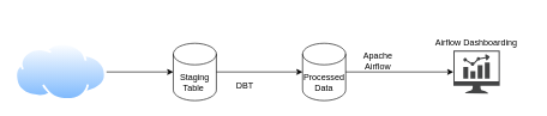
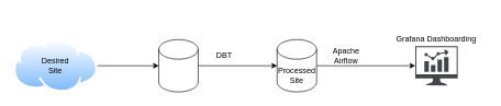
- <mxCell id="14" value="Airflow Dashboarding" style="text;html=1;strokeColor=none;fillColor=none;align=center;verticalAlign=middle;whiteSpace=wrap;rounded=0;" vertex="1" parent="1"><mxGeometry x="587.26" y="20" width="150" height="80" as="geometry" /></mxCell>
+ <mxCell id="14" value="Grafana Dashboarding" style="text;html=1;strokeColor=none;fillColor=none;align=center;verticalAlign=middle;whiteSpace=wrap;rounded=0;" vertex="1" parent="1"><mxGeometry x="587.26" y="20" width="150" height="80" as="geometry" /></mxCell>
+ <mxCell id="9" value="Desired Site" style="text;html=1;strokeColor=none;fillColor=none;align=center;verticalAlign=middle;whiteSpace=wrap;rounded=0;" vertex="1" parent="1"><mxGeometry x="53.49" y="85" width="60" height="30" as="geometry" /></mxCell>
- <mxCell id="10" value="Staging Table&amp;nbsp;" style="text;html=1;strokeColor=none;fillColor=none;align=center;verticalAlign=middle;whiteSpace=wrap;rounded=0;" vertex="1" parent="1"><mxGeometry x="240" y="100" width="60" height="30" as="geometry" /></mxCell>
- <mxCell id="12" value="Processed Data" style="text;html=1;strokeColor=none;fillColor=none;align=center;verticalAlign=middle;whiteSpace=wrap;rounded=0;" vertex="1" parent="1"><mxGeometry x="420" y="100" width="60" height="30" as="geometry" /></mxCell>
+ <mxCell id="12" value="Processed Site" style="text;html=1;strokeColor=none;fillColor=none;align=center;verticalAlign=middle;whiteSpace=wrap;rounded=0;" vertex="1" parent="1"><mxGeometry x="420" y="100" width="60" height="30" as="geometry" /></mxCell>
- <mxCell id="11" value="DBT" style="text;html=1;strokeColor=none;fillColor=none;align=center;verticalAlign=middle;whiteSpace=wrap;rounded=0;" vertex="1" parent="1"><mxGeometry x="310" y="105" width="60" height="30" as="geometry" /></mxCell>
+ <mxCell id="11" value="DBT" style="text;html=1;strokeColor=none;fillColor=none;align=center;verticalAlign=middle;whiteSpace=wrap;rounded=0;" vertex="1" parent="1"><mxGeometry x="310" y="70" width="60" height="30" as="geometry" /></mxCell>
